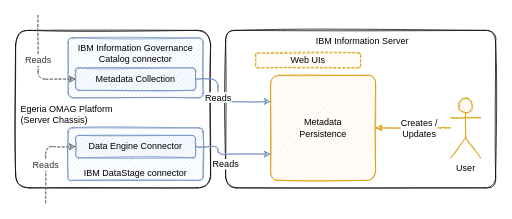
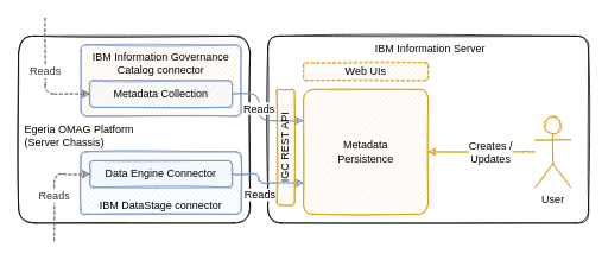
- <mxCell id="4" value="IBM Information Governance Catalog connector" style="rounded=1;whiteSpace=wrap;html=1;sketch=1;fillColor=#dae8fc;strokeColor=#6c8ebf;verticalAlign=top;arcSize=8;align=center;" parent="1" vertex="1"><mxGeometry x="90" y="50" width="180" height="80" as="geometry" /></mxCell>
+ <mxCell id="4" value="IBM Information Governance Catalog connector" style="rounded=1;whiteSpace=wrap;html=1;sketch=1;fillColor=#ffe6cc;strokeColor=#6c8ebf;verticalAlign=top;arcSize=8;align=center;" parent="1" vertex="1"><mxGeometry x="90" y="50" width="180" height="80" as="geometry" /></mxCell>
+ <mxCell id="16" value="IGC REST API" style="rounded=1;whiteSpace=wrap;html=1;sketch=1;fillColor=#ffe6cc;strokeColor=#d79b00;horizontal=0;" parent="1" vertex="1"><mxGeometry x="310" y="100" width="20" height="130" as="geometry" /></mxCell>
- <mxCell id="5" value="Metadata&lt;br&gt;Persistence" style="rounded=1;whiteSpace=wrap;html=1;sketch=1;fillColor=#ffe6cc;strokeColor=#d79b00;verticalAlign=middle;arcSize=9;" parent="1" vertex="1"><mxGeometry x="360" y="100" width="140" height="140" as="geometry" /></mxCell>
+ <mxCell id="5" value="Metadata&lt;br&gt;Persistence" style="rounded=1;whiteSpace=wrap;html=1;sketch=1;fillColor=#ffe6cc;strokeColor=#d79b00;verticalAlign=middle;arcSize=9;" parent="1" vertex="1"><mxGeometry x="340" y="100" width="140" height="140" as="geometry" /></mxCell>
